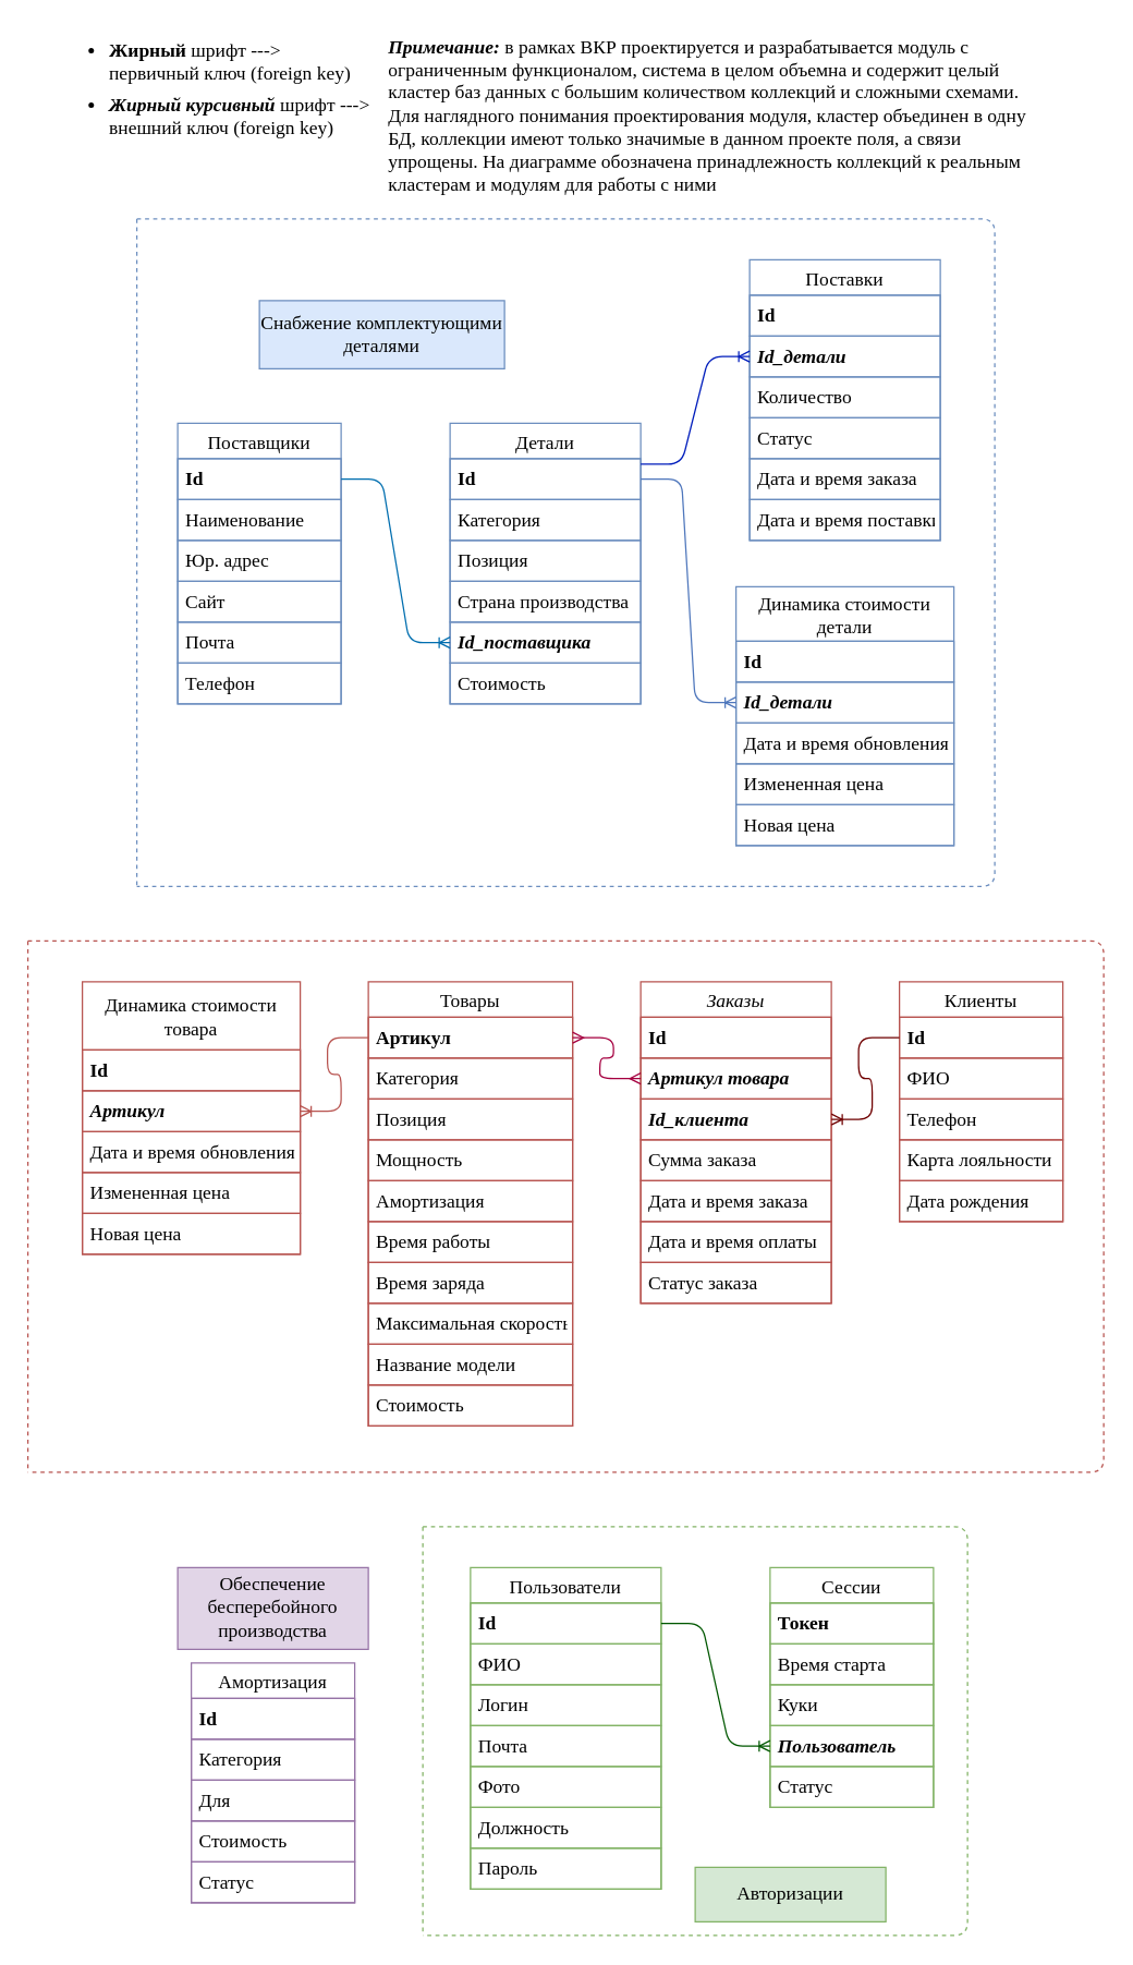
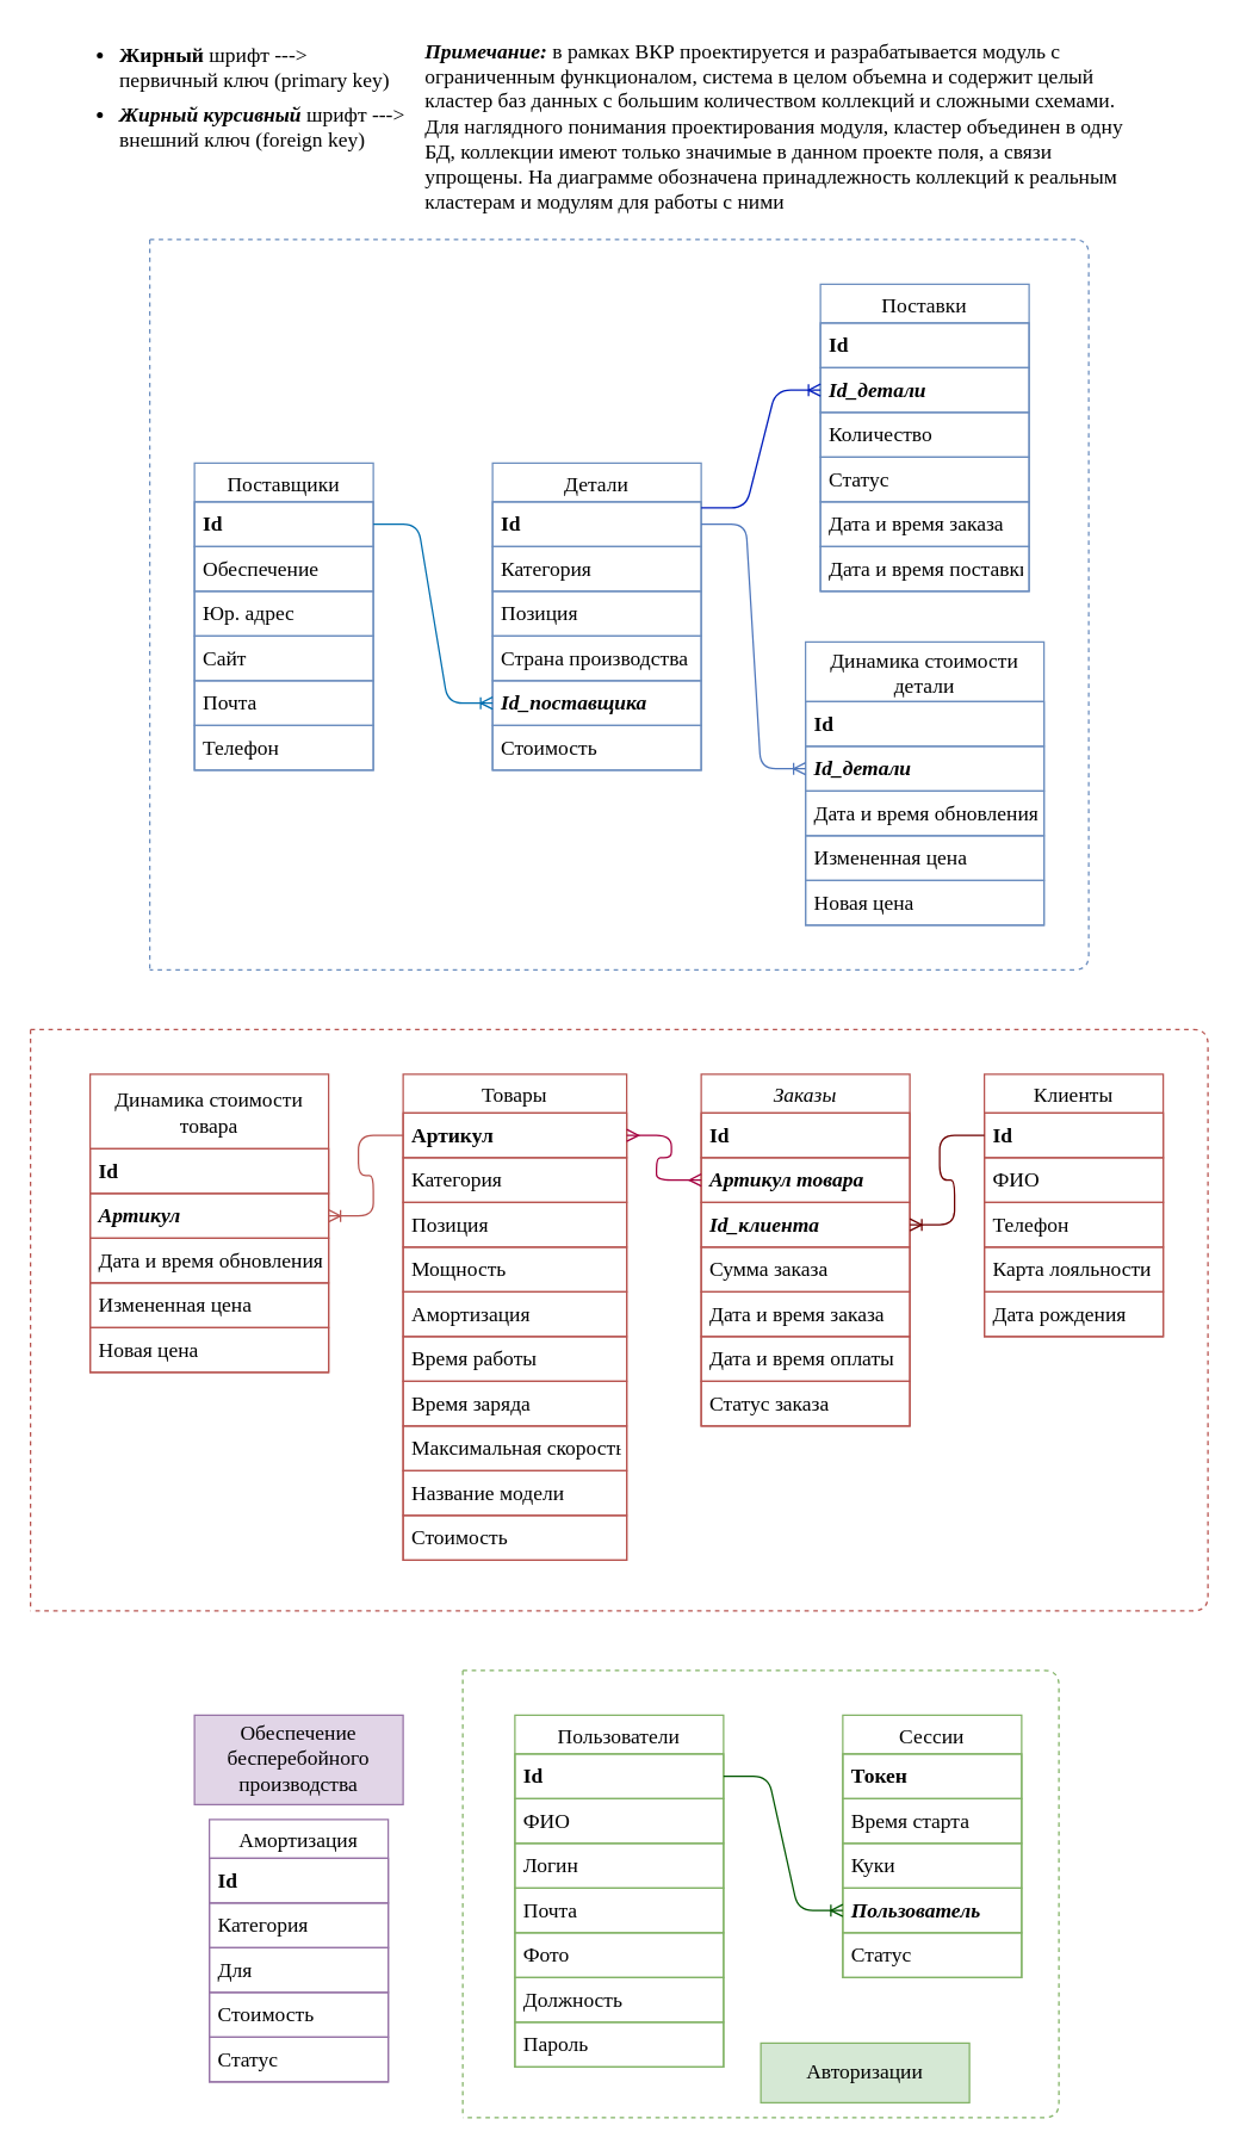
- <mxCell id="68" value="&lt;ul style=&quot;font-size: 14px;&quot;&gt;&lt;li style=&quot;font-size: 14px;&quot;&gt;&lt;b style=&quot;font-size: 14px;&quot;&gt;Жирный &lt;/b&gt;шрифт ---&amp;gt; первичный ключ (foreign key)&lt;/li&gt;&lt;/ul&gt;" style="text;html=1;strokeColor=none;fillColor=none;align=left;verticalAlign=middle;whiteSpace=wrap;rounded=0;fontFamily=Times New Roman;fontSize=14;" vertex="1" parent="1"><mxGeometry x="37.5" y="20" width="225" height="50" as="geometry" /></mxCell>
+ <mxCell id="68" value="&lt;ul style=&quot;font-size: 14px;&quot;&gt;&lt;li style=&quot;font-size: 14px;&quot;&gt;&lt;b style=&quot;font-size: 14px;&quot;&gt;Жирный &lt;/b&gt;шрифт ---&amp;gt; первичный ключ (primary key)&lt;/li&gt;&lt;/ul&gt;" style="text;html=1;strokeColor=none;fillColor=none;align=left;verticalAlign=middle;whiteSpace=wrap;rounded=0;fontFamily=Times New Roman;fontSize=14;" vertex="1" parent="1"><mxGeometry x="37.5" y="20" width="225" height="50" as="geometry" /></mxCell>
- <mxCell id="76" value="Снабжение комплектующими деталями" style="text;html=1;strokeColor=#6c8ebf;fillColor=#dae8fc;align=center;verticalAlign=middle;whiteSpace=wrap;rounded=0;fontFamily=Times New Roman;fontSize=14;" vertex="1" parent="1"><mxGeometry x="190" y="220" width="180" height="50" as="geometry" /></mxCell>
- <mxCell id="11" value="Наименование" style="text;strokeColor=#6c8ebf;spacingLeft=4;spacingRight=4;overflow=hidden;rotatable=0;points=[[0,0.5],[1,0.5]];portConstraint=eastwest;fontSize=14;fontFamily=Times New Roman;" vertex="1" parent="9"><mxGeometry y="56" width="120" height="30" as="geometry" /></mxCell>
+ <mxCell id="11" value="Обеспечение" style="text;strokeColor=#6c8ebf;spacingLeft=4;spacingRight=4;overflow=hidden;rotatable=0;points=[[0,0.5],[1,0.5]];portConstraint=eastwest;fontSize=14;fontFamily=Times New Roman;" vertex="1" parent="9"><mxGeometry y="56" width="120" height="30" as="geometry" /></mxCell>
